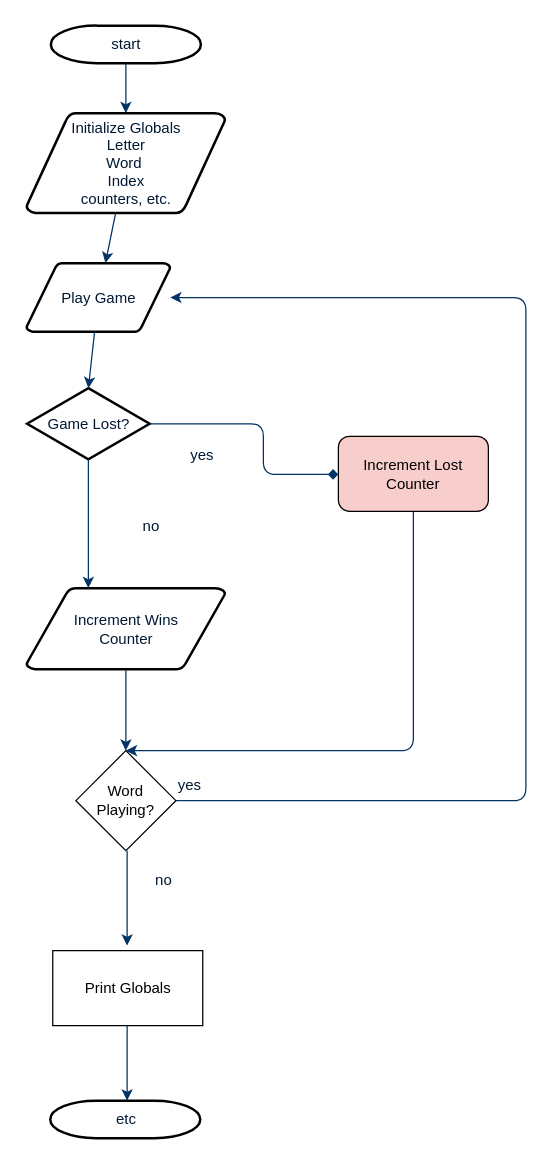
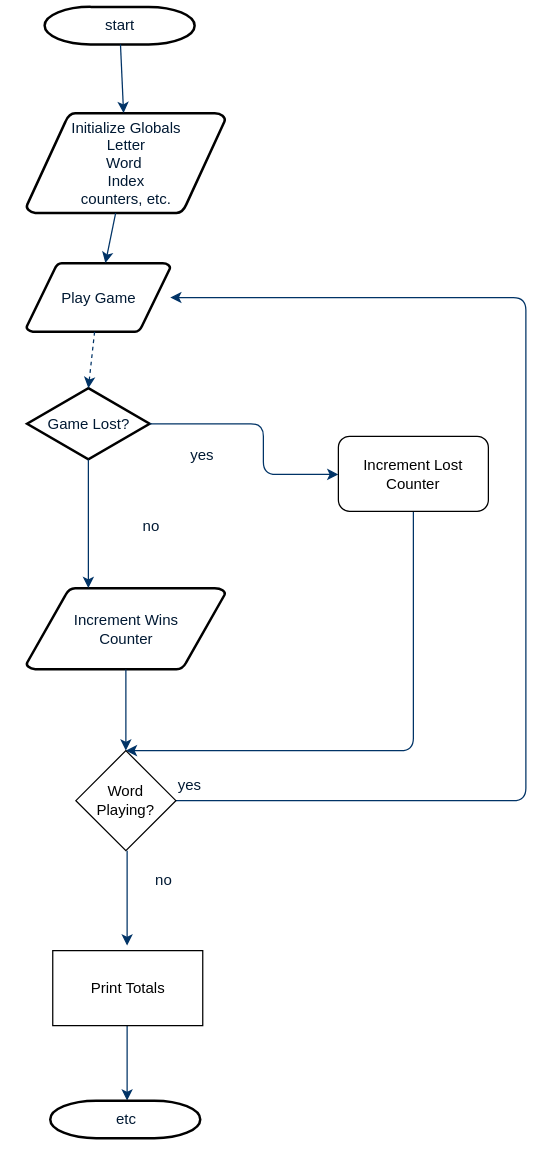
- <mxCell id="2" value="start" style="shape=mxgraph.flowchart.terminator;fillColor=#FFFFFF;strokeColor=#000000;strokeWidth=2;gradientColor=none;gradientDirection=north;fontColor=#001933;fontStyle=0;html=1;" parent="1" vertex="1"><mxGeometry x="40" y="20" width="120" height="30" as="geometry" /></mxCell>
+ <mxCell id="2" value="start" style="shape=mxgraph.flowchart.terminator;fillColor=#FFFFFF;strokeColor=#000000;strokeWidth=2;gradientColor=none;gradientDirection=north;fontColor=#001933;fontStyle=0;html=1;" parent="1" vertex="1"><mxGeometry x="35" y="5" width="120" height="30" as="geometry" /></mxCell>
- <mxCell id="9" style="entryX=0.5;entryY=0;entryPerimeter=0;fontColor=#001933;fontStyle=1;strokeColor=#003366;strokeWidth=1;html=1;" parent="1" source="5" target="6" edge="1"><mxGeometry relative="1" as="geometry" /></mxCell>
+ <mxCell id="9" style="entryX=0.5;entryY=0;entryPerimeter=0;fontColor=#001933;fontStyle=1;strokeColor=#003366;strokeWidth=1;html=1;dashed=1;" parent="1" source="5" target="6" edge="1"><mxGeometry relative="1" as="geometry" /></mxCell>
- <mxCell id="10" value="" style="edgeStyle=elbowEdgeStyle;elbow=horizontal;exitX=1;exitY=0.5;exitPerimeter=0;fontColor=#001933;fontStyle=1;strokeColor=#003366;strokeWidth=1;html=1;endArrow=diamond;" parent="1" source="6" target="19" edge="1"><mxGeometry x="381" y="28.5" width="100" height="100" as="geometry"><mxPoint x="530" y="407" as="sourcePoint" /><mxPoint x="325" y="334" as="targetPoint" /><Array as="points"><mxPoint x="210" y="379" /></Array></mxGeometry></mxCell>
+ <mxCell id="10" value="" style="edgeStyle=elbowEdgeStyle;elbow=horizontal;exitX=1;exitY=0.5;exitPerimeter=0;fontColor=#001933;fontStyle=1;strokeColor=#003366;strokeWidth=1;html=1;" parent="1" source="6" target="19" edge="1"><mxGeometry x="381" y="28.5" width="100" height="100" as="geometry"><mxPoint x="530" y="407" as="sourcePoint" /><mxPoint x="325" y="334" as="targetPoint" /><Array as="points"><mxPoint x="210" y="379" /></Array></mxGeometry></mxCell>
- <mxCell id="19" value="Increment Lost&lt;br&gt;Counter" style="rounded=1;whiteSpace=wrap;html=1;fillColor=#f8cecc;" vertex="1" parent="1"><mxGeometry x="270" y="348.5" width="120" height="60" as="geometry" /></mxCell>
+ <mxCell id="19" value="Increment Lost&lt;br&gt;Counter" style="rounded=1;whiteSpace=wrap;html=1;" vertex="1" parent="1"><mxGeometry x="270" y="348.5" width="120" height="60" as="geometry" /></mxCell>
- <mxCell id="23" value="Print Globals" style="rounded=0;whiteSpace=wrap;html=1;" vertex="1" parent="1"><mxGeometry x="41.5" y="760" width="120" height="60" as="geometry" /></mxCell>
+ <mxCell id="23" value="Print Totals" style="rounded=0;whiteSpace=wrap;html=1;" vertex="1" parent="1"><mxGeometry x="41.5" y="760" width="120" height="60" as="geometry" /></mxCell>
